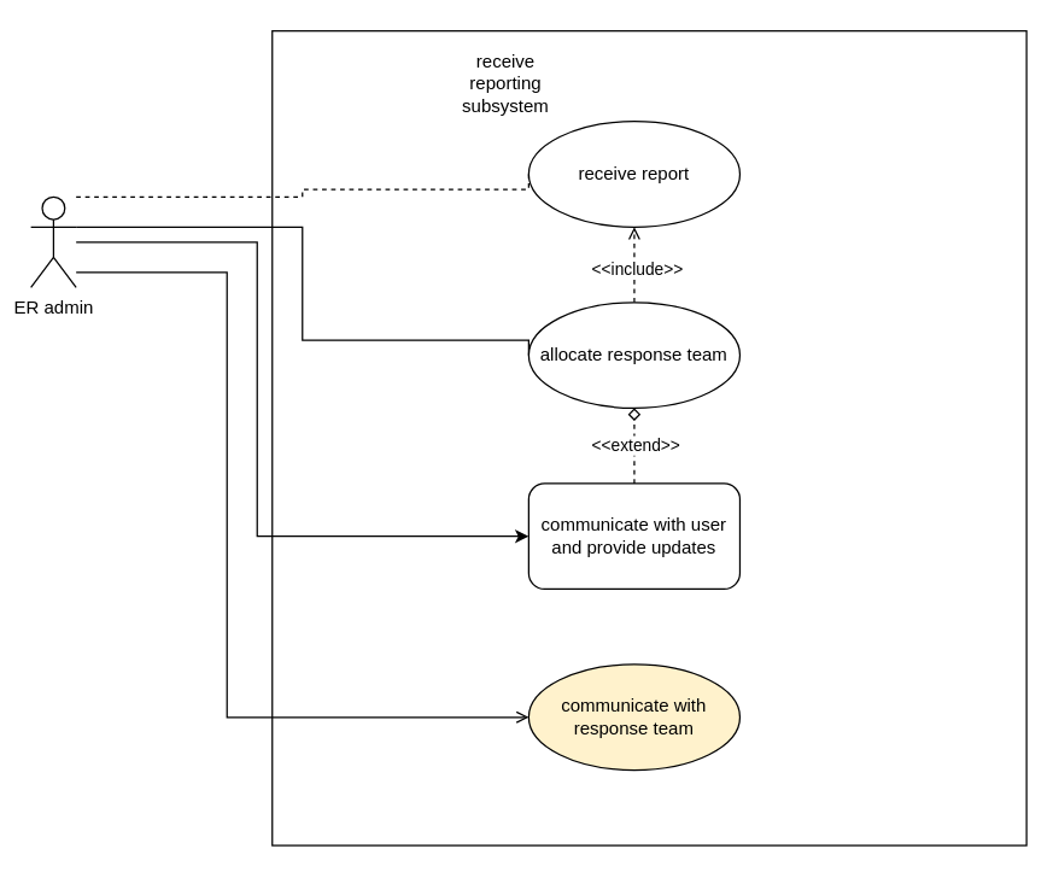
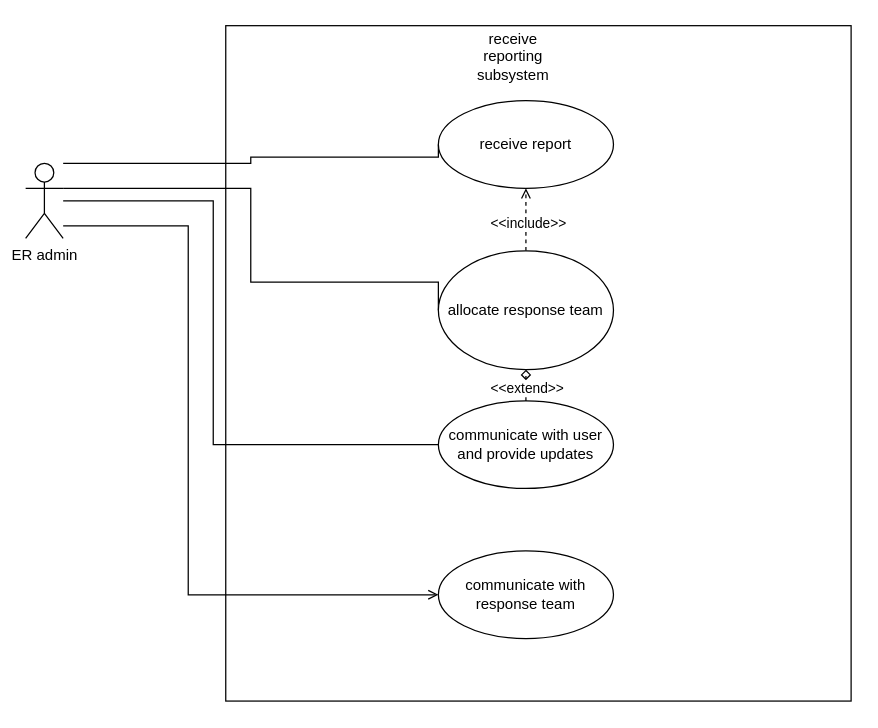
- <mxCell id="8" value="receive reporting subsystem" style="text;html=1;align=center;verticalAlign=middle;whiteSpace=wrap;rounded=0;" vertex="1" parent="1"><mxGeometry x="305" y="40" width="60" height="30" as="geometry" /></mxCell>
+ <mxCell id="8" value="receive reporting subsystem" style="text;html=1;align=center;verticalAlign=middle;whiteSpace=wrap;rounded=0;" vertex="1" parent="1"><mxGeometry x="380" y="30" width="60" height="30" as="geometry" /></mxCell>
- <mxCell id="3" style="edgeStyle=orthogonalEdgeStyle;rounded=0;orthogonalLoop=1;jettySize=auto;html=1;entryX=0;entryY=0.5;entryDx=0;entryDy=0;endArrow=none;startFill=0;dashed=1;" edge="1" parent="1" source="7" target="9"><mxGeometry relative="1" as="geometry"><Array as="points"><mxPoint x="200" y="130" /><mxPoint x="200" y="125" /></Array></mxGeometry></mxCell>
+ <mxCell id="3" style="edgeStyle=orthogonalEdgeStyle;rounded=0;orthogonalLoop=1;jettySize=auto;html=1;entryX=0;entryY=0.5;entryDx=0;entryDy=0;endArrow=none;startFill=0;" edge="1" parent="1" source="7" target="9"><mxGeometry relative="1" as="geometry"><Array as="points"><mxPoint x="200" y="130" /><mxPoint x="200" y="125" /></Array></mxGeometry></mxCell>
- <mxCell id="12" value="allocate response team" style="ellipse;whiteSpace=wrap;html=1;" vertex="1" parent="1"><mxGeometry x="350" y="200" width="140" height="70" as="geometry" /></mxCell>
+ <mxCell id="12" value="allocate response team" style="ellipse;whiteSpace=wrap;html=1;" vertex="1" parent="1"><mxGeometry x="350" y="200" width="140" height="95" as="geometry" /></mxCell>
- <mxCell id="5" style="edgeStyle=orthogonalEdgeStyle;rounded=0;orthogonalLoop=1;jettySize=auto;html=1;entryX=0;entryY=0.5;entryDx=0;entryDy=0;endArrow=classic;startFill=0;" edge="1" parent="1" source="7" target="15"><mxGeometry relative="1" as="geometry"><Array as="points"><mxPoint x="170" y="160" /><mxPoint x="170" y="355" /></Array></mxGeometry></mxCell>
+ <mxCell id="5" style="edgeStyle=orthogonalEdgeStyle;rounded=0;orthogonalLoop=1;jettySize=auto;html=1;entryX=0;entryY=0.5;entryDx=0;entryDy=0;endArrow=none;startFill=0;" edge="1" parent="1" source="7" target="15"><mxGeometry relative="1" as="geometry"><Array as="points"><mxPoint x="170" y="160" /><mxPoint x="170" y="355" /></Array></mxGeometry></mxCell>
- <mxCell id="15" value="communicate with user and provide updates" style="whiteSpace=wrap;html=1;rounded=1;" vertex="1" parent="1"><mxGeometry x="350" y="320" width="140" height="70" as="geometry" /></mxCell>
+ <mxCell id="15" value="communicate with user and provide updates" style="ellipse;whiteSpace=wrap;html=1;" vertex="1" parent="1"><mxGeometry x="350" y="320" width="140" height="70" as="geometry" /></mxCell>
- <mxCell id="16" value="communicate with response team" style="ellipse;whiteSpace=wrap;html=1;fillColor=#fff2cc;" vertex="1" parent="1"><mxGeometry x="350" y="440" width="140" height="70" as="geometry" /></mxCell>
+ <mxCell id="16" value="communicate with response team" style="ellipse;whiteSpace=wrap;html=1;" vertex="1" parent="1"><mxGeometry x="350" y="440" width="140" height="70" as="geometry" /></mxCell>
